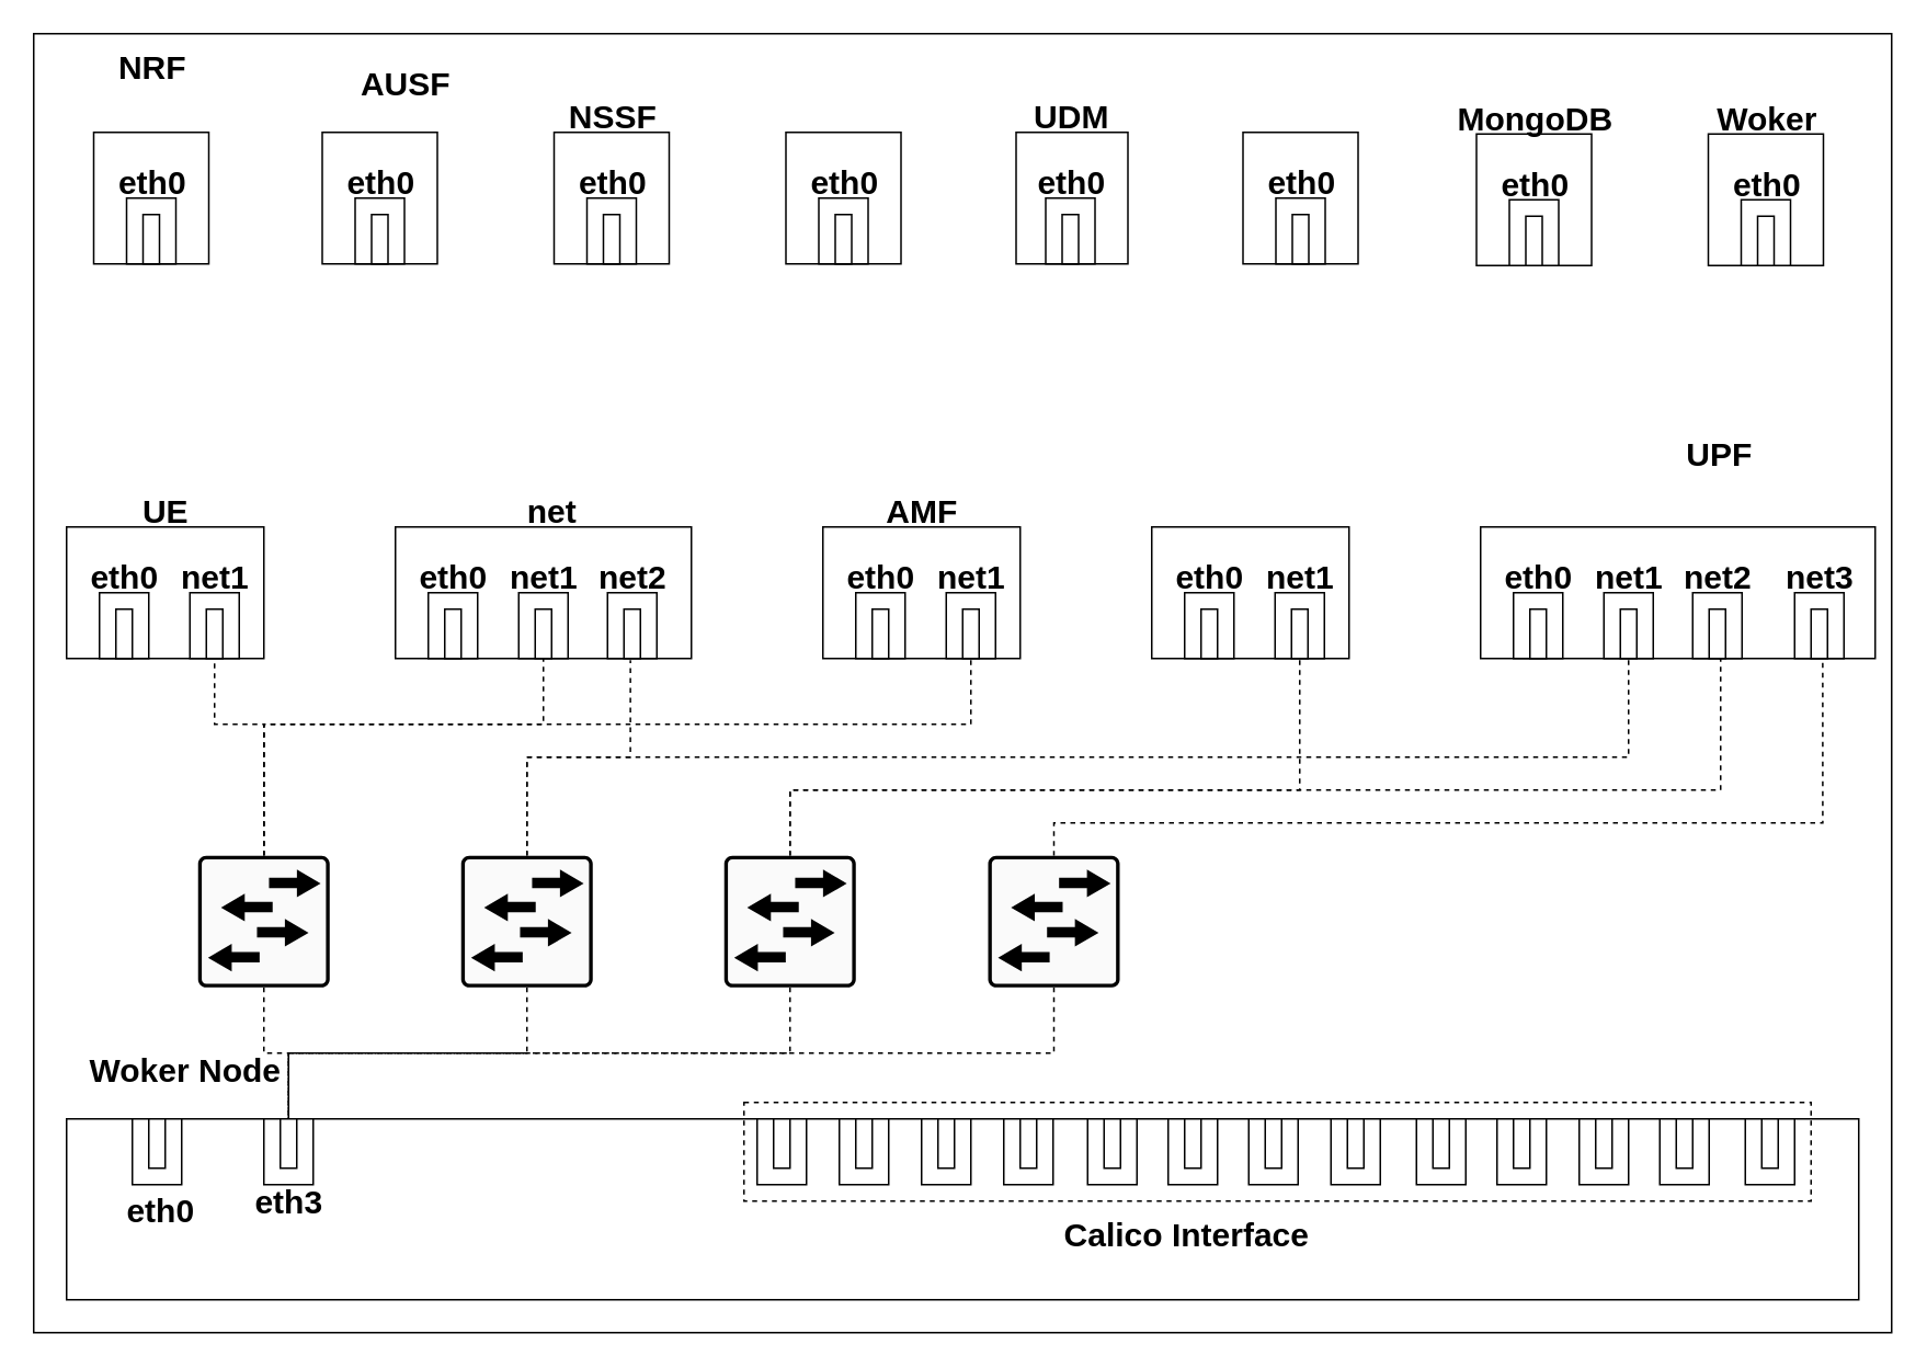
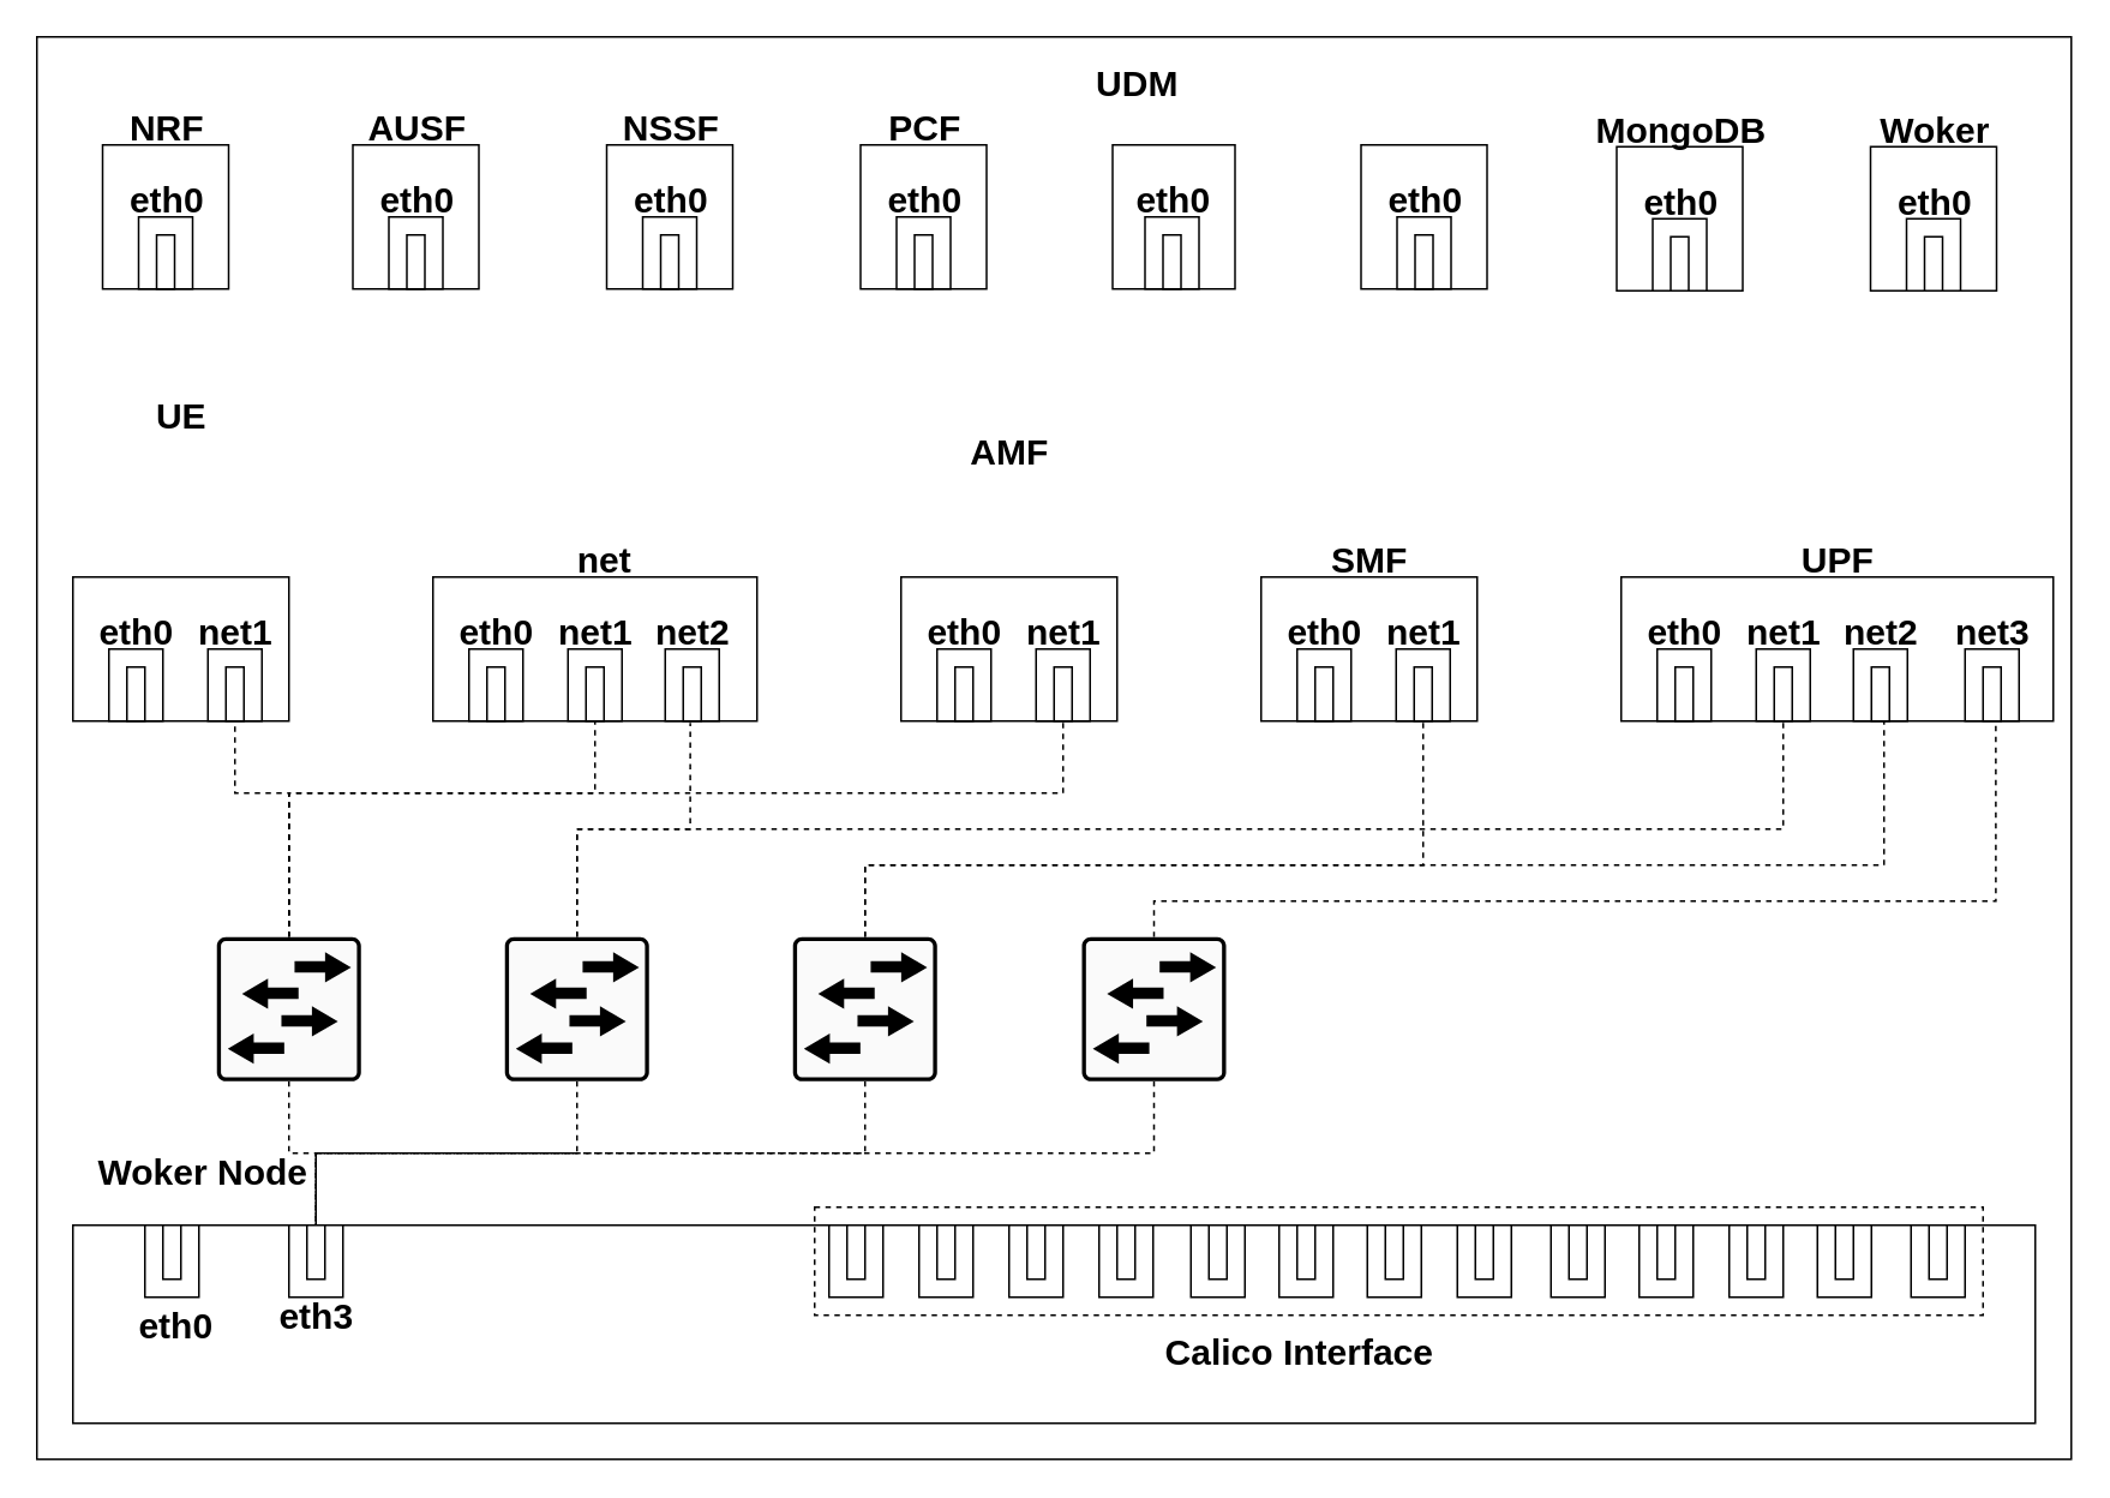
- <mxCell id="66" value="&lt;span style=&quot;font-size: 20px&quot;&gt;&lt;b&gt;NRF&lt;/b&gt;&lt;/span&gt;" style="text;html=1;align=center;verticalAlign=middle;resizable=0;points=[];autosize=1;strokeColor=none;" parent="1" vertex="1"><mxGeometry x="61.5" y="30" width="60" height="20" as="geometry" /></mxCell>
+ <mxCell id="66" value="&lt;span style=&quot;font-size: 20px&quot;&gt;&lt;b&gt;NRF&lt;/b&gt;&lt;/span&gt;" style="text;html=1;align=center;verticalAlign=middle;resizable=0;points=[];autosize=1;strokeColor=none;" parent="1" vertex="1"><mxGeometry x="61.5" y="60" width="60" height="20" as="geometry" /></mxCell>
- <mxCell id="71" value="&lt;span style=&quot;font-size: 20px&quot;&gt;&lt;b&gt;AUSF&lt;/b&gt;&lt;/span&gt;" style="text;html=1;align=center;verticalAlign=middle;resizable=0;points=[];autosize=1;strokeColor=none;" parent="1" vertex="1"><mxGeometry x="210.5" y="40" width="70" height="20" as="geometry" /></mxCell>
+ <mxCell id="71" value="&lt;span style=&quot;font-size: 20px&quot;&gt;&lt;b&gt;AUSF&lt;/b&gt;&lt;/span&gt;" style="text;html=1;align=center;verticalAlign=middle;resizable=0;points=[];autosize=1;strokeColor=none;" parent="1" vertex="1"><mxGeometry x="195.5" y="60" width="70" height="20" as="geometry" /></mxCell>
+ <mxCell id="81" value="&lt;span style=&quot;font-size: 20px&quot;&gt;&lt;b&gt;PCF&lt;/b&gt;&lt;/span&gt;" style="text;html=1;align=center;verticalAlign=middle;resizable=0;points=[];autosize=1;strokeColor=none;" parent="1" vertex="1"><mxGeometry x="482.5" y="60" width="60" height="20" as="geometry" /></mxCell>
- <mxCell id="86" value="&lt;span style=&quot;font-size: 20px&quot;&gt;&lt;b&gt;UDM&lt;/b&gt;&lt;/span&gt;" style="text;html=1;align=center;verticalAlign=middle;resizable=0;points=[];autosize=1;strokeColor=none;" parent="1" vertex="1"><mxGeometry x="620.5" y="60" width="60" height="20" as="geometry" /></mxCell>
+ <mxCell id="86" value="&lt;span style=&quot;font-size: 20px&quot;&gt;&lt;b&gt;UDM&lt;/b&gt;&lt;/span&gt;" style="text;html=1;align=center;verticalAlign=middle;resizable=0;points=[];autosize=1;strokeColor=none;" parent="1" vertex="1"><mxGeometry x="600.5" y="35" width="60" height="20" as="geometry" /></mxCell>
- <mxCell id="32" value="&lt;span style=&quot;font-size: 20px&quot;&gt;&lt;b&gt;UPF&lt;/b&gt;&lt;/span&gt;" style="text;html=1;align=center;verticalAlign=middle;resizable=0;points=[];autosize=1;strokeColor=none;" parent="1" vertex="1"><mxGeometry x="1015" y="265" width="60" height="20" as="geometry" /></mxCell>
+ <mxCell id="32" value="&lt;span style=&quot;font-size: 20px&quot;&gt;&lt;b&gt;UPF&lt;/b&gt;&lt;/span&gt;" style="text;html=1;align=center;verticalAlign=middle;resizable=0;points=[];autosize=1;strokeColor=none;" parent="1" vertex="1"><mxGeometry x="990" y="300" width="60" height="20" as="geometry" /></mxCell>
- <mxCell id="8" value="&lt;span style=&quot;font-size: 20px&quot;&gt;&lt;b&gt;UE&lt;/b&gt;&lt;/span&gt;" style="text;html=1;align=center;verticalAlign=middle;resizable=0;points=[];autosize=1;strokeColor=none;" parent="1" vertex="1"><mxGeometry x="80" y="300" width="40" height="20" as="geometry" /></mxCell>
+ <mxCell id="8" value="&lt;span style=&quot;font-size: 20px&quot;&gt;&lt;b&gt;UE&lt;/b&gt;&lt;/span&gt;" style="text;html=1;align=center;verticalAlign=middle;resizable=0;points=[];autosize=1;strokeColor=none;" parent="1" vertex="1"><mxGeometry x="80" y="220" width="40" height="20" as="geometry" /></mxCell>
- <mxCell id="46" value="&lt;span style=&quot;font-size: 20px&quot;&gt;&lt;b&gt;AMF&lt;/b&gt;&lt;/span&gt;" style="text;html=1;align=center;verticalAlign=middle;resizable=0;points=[];autosize=1;strokeColor=none;" parent="1" vertex="1"><mxGeometry x="530" y="300" width="60" height="20" as="geometry" /></mxCell>
+ <mxCell id="46" value="&lt;span style=&quot;font-size: 20px&quot;&gt;&lt;b&gt;AMF&lt;/b&gt;&lt;/span&gt;" style="text;html=1;align=center;verticalAlign=middle;resizable=0;points=[];autosize=1;strokeColor=none;" parent="1" vertex="1"><mxGeometry x="530" y="240" width="60" height="20" as="geometry" /></mxCell>
+ <mxCell id="54" value="&lt;span style=&quot;font-size: 20px&quot;&gt;&lt;b&gt;SMF&lt;/b&gt;&lt;/span&gt;" style="text;html=1;align=center;verticalAlign=middle;resizable=0;points=[];autosize=1;strokeColor=none;" parent="1" vertex="1"><mxGeometry x="730" y="300" width="60" height="20" as="geometry" /></mxCell>
